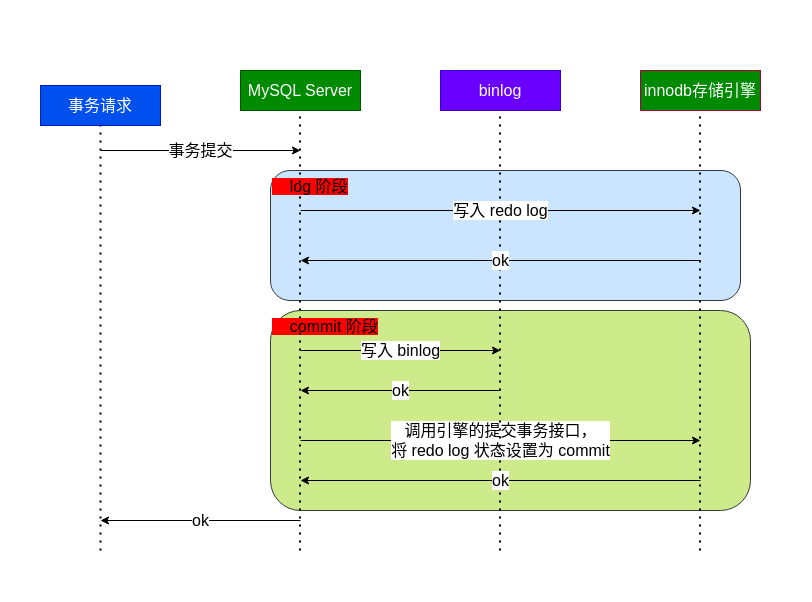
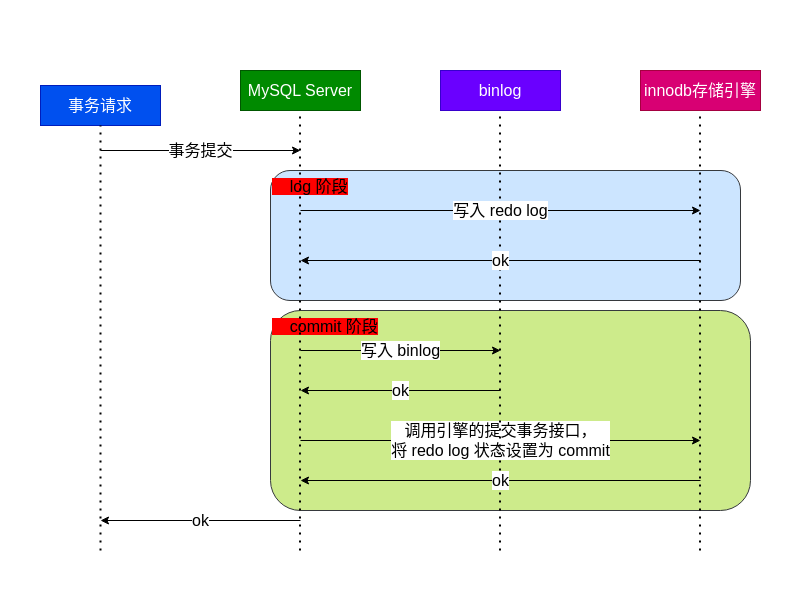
- <mxCell id="11" value="innodb存储引擎" style="rounded=0;whiteSpace=wrap;html=1;fontSize=16;fillColor=#008a00;fontColor=#ffffff;strokeColor=#A50040;" vertex="1" parent="1"><mxGeometry x="640" y="70" width="120" height="40" as="geometry" /></mxCell>
+ <mxCell id="11" value="innodb存储引擎" style="rounded=0;whiteSpace=wrap;html=1;fontSize=16;fillColor=#d80073;fontColor=#ffffff;strokeColor=#A50040;" vertex="1" parent="1"><mxGeometry x="640" y="70" width="120" height="40" as="geometry" /></mxCell>
